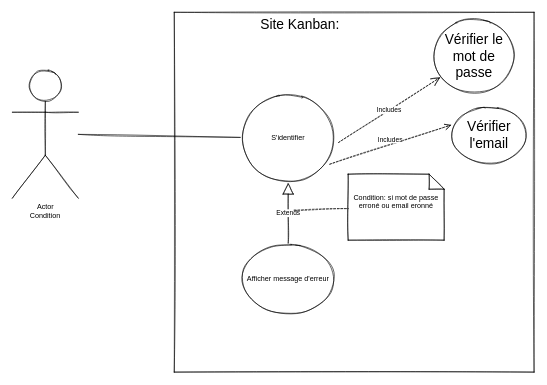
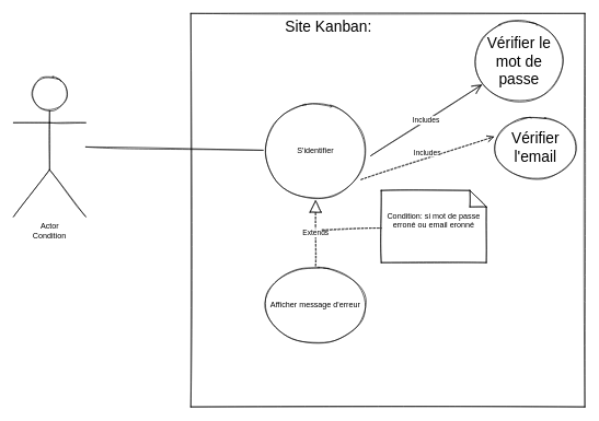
- <mxCell id="8" value="Includes" style="endArrow=open;endSize=12;dashed=1;html=1;exitX=1.025;exitY=0.547;exitDx=0;exitDy=0;sketch=1;exitPerimeter=0;" edge="1" parent="1" source="5" target="7"><mxGeometry x="-0.001" width="160" relative="1" as="geometry"><mxPoint x="400" y="160" as="sourcePoint" /><mxPoint x="560" y="160" as="targetPoint" /><Array as="points" /><mxPoint as="offset" /></mxGeometry></mxCell>
+ <mxCell id="8" value="Includes" style="endArrow=open;endSize=12;dashed=0;html=1;exitX=1.025;exitY=0.547;exitDx=0;exitDy=0;sketch=1;exitPerimeter=0;" edge="1" parent="1" source="5" target="7"><mxGeometry x="-0.001" width="160" relative="1" as="geometry"><mxPoint x="400" y="160" as="sourcePoint" /><mxPoint x="560" y="160" as="targetPoint" /><Array as="points" /><mxPoint as="offset" /></mxGeometry></mxCell>
- <mxCell id="13" value="Extends" style="endArrow=block;endSize=16;endFill=0;html=1;entryX=0.5;entryY=1;entryDx=0;entryDy=0;sketch=1;" edge="1" parent="1" source="12" target="5"><mxGeometry width="160" relative="1" as="geometry"><mxPoint x="790" y="500" as="sourcePoint" /><mxPoint x="950" y="500" as="targetPoint" /></mxGeometry></mxCell>
+ <mxCell id="13" value="Extends" style="endArrow=block;endSize=16;endFill=0;html=1;entryX=0.5;entryY=1;entryDx=0;entryDy=0;sketch=1;dashed=1;" edge="1" parent="1" source="12" target="5"><mxGeometry width="160" relative="1" as="geometry"><mxPoint x="790" y="500" as="sourcePoint" /><mxPoint x="950" y="500" as="targetPoint" /></mxGeometry></mxCell>
